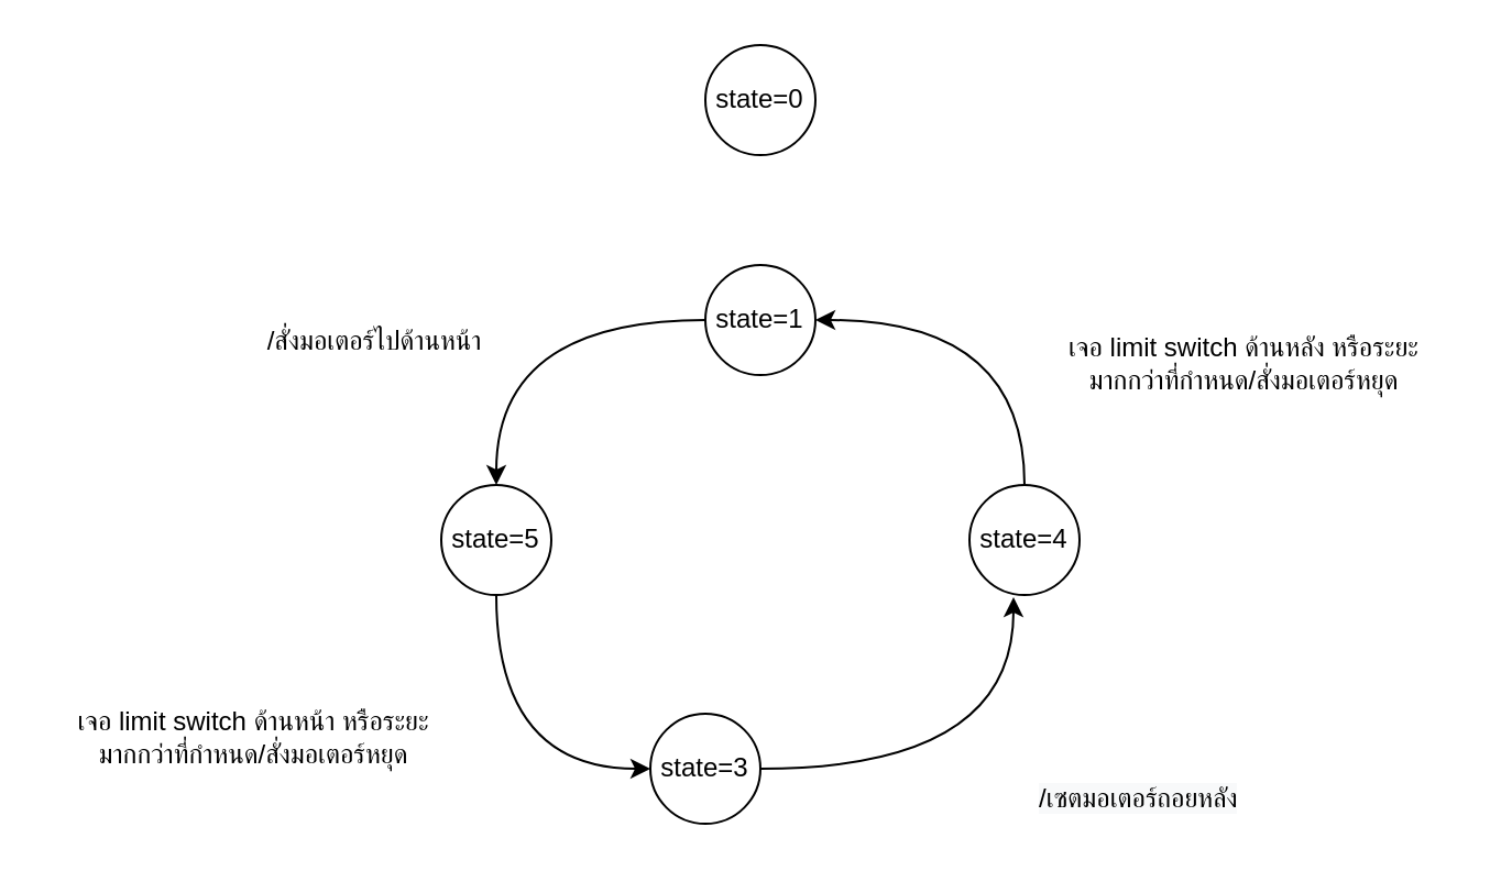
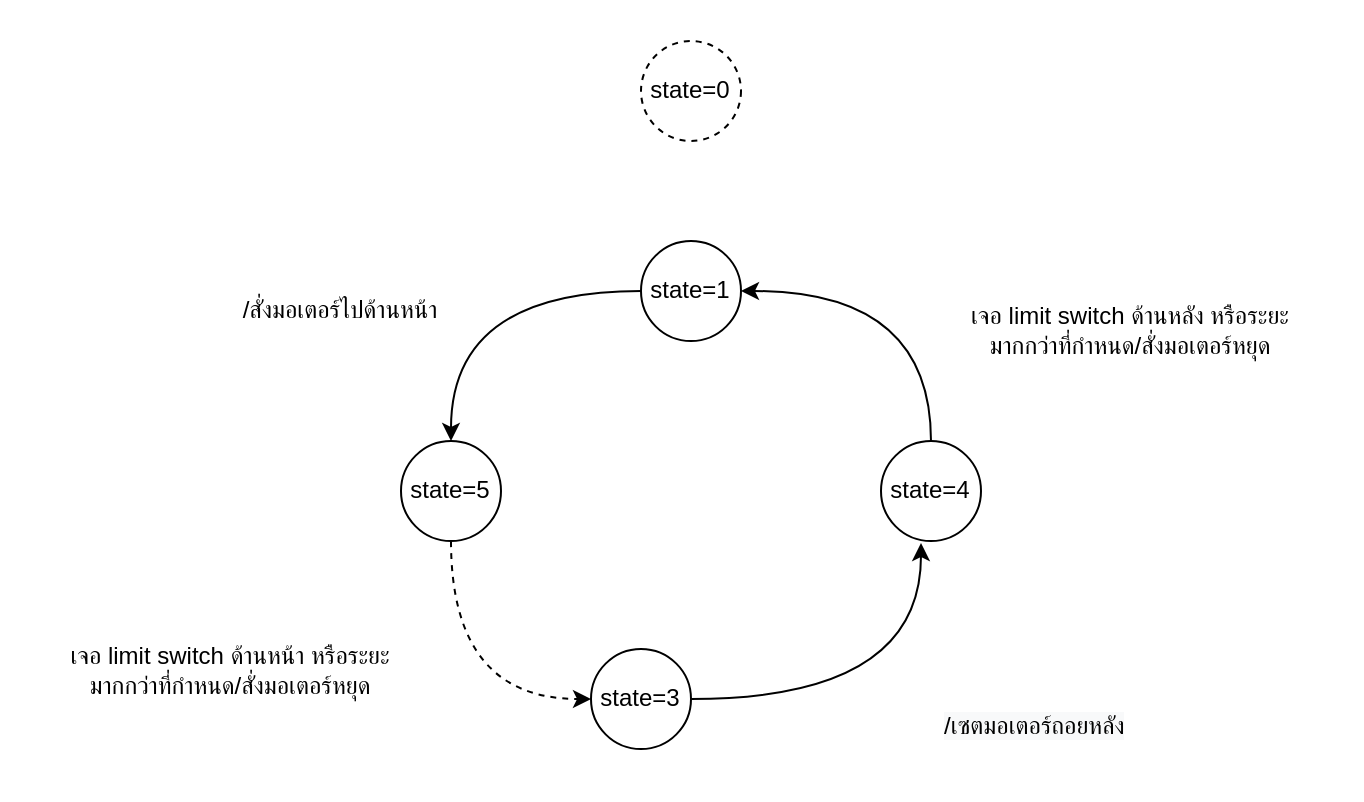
- <mxCell id="2" value="state=0" style="ellipse;whiteSpace=wrap;html=1;aspect=fixed;" vertex="1" parent="1"><mxGeometry x="320" y="20" width="50" height="50" as="geometry" /></mxCell>
+ <mxCell id="2" value="state=0" style="ellipse;whiteSpace=wrap;html=1;aspect=fixed;dashed=1;" vertex="1" parent="1"><mxGeometry x="320" y="20" width="50" height="50" as="geometry" /></mxCell>
- <mxCell id="5" style="edgeStyle=orthogonalEdgeStyle;curved=1;rounded=0;orthogonalLoop=1;jettySize=auto;html=1;exitX=0.5;exitY=1;exitDx=0;exitDy=0;entryX=0;entryY=0.5;entryDx=0;entryDy=0;" edge="1" parent="1" source="6" target="9"><mxGeometry relative="1" as="geometry" /></mxCell>
+ <mxCell id="5" style="edgeStyle=orthogonalEdgeStyle;curved=1;rounded=0;orthogonalLoop=1;jettySize=auto;html=1;exitX=0.5;exitY=1;exitDx=0;exitDy=0;entryX=0;entryY=0.5;entryDx=0;entryDy=0;dashed=1;" edge="1" parent="1" source="6" target="9"><mxGeometry relative="1" as="geometry" /></mxCell>
